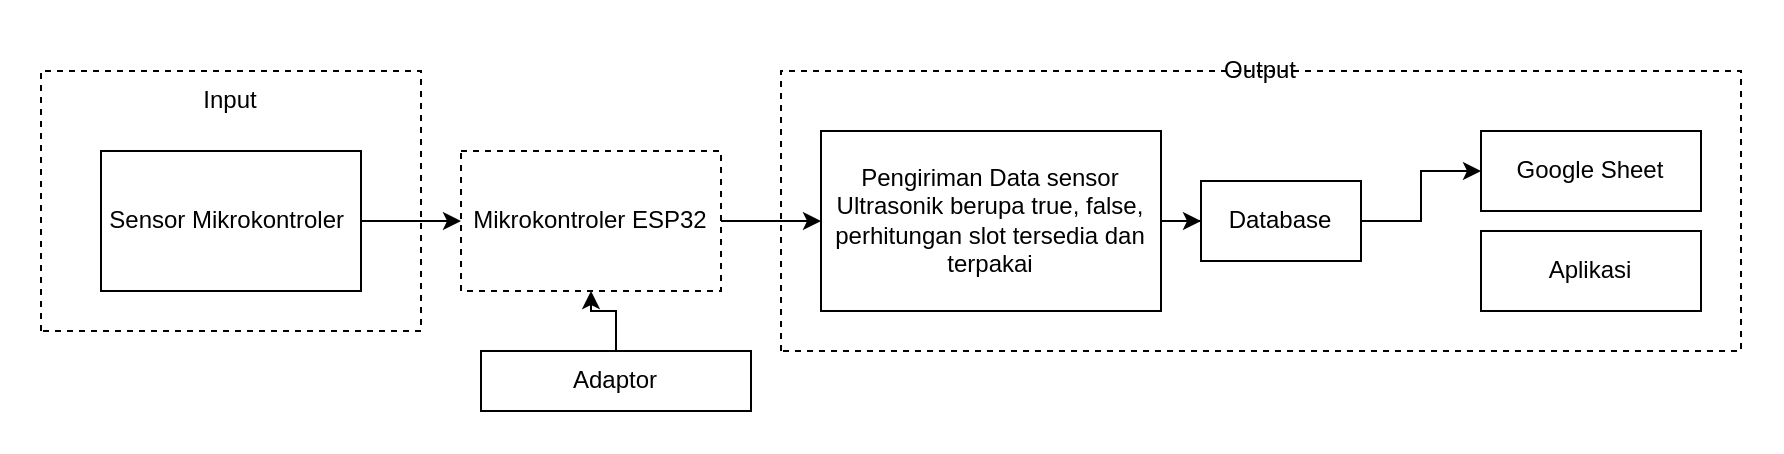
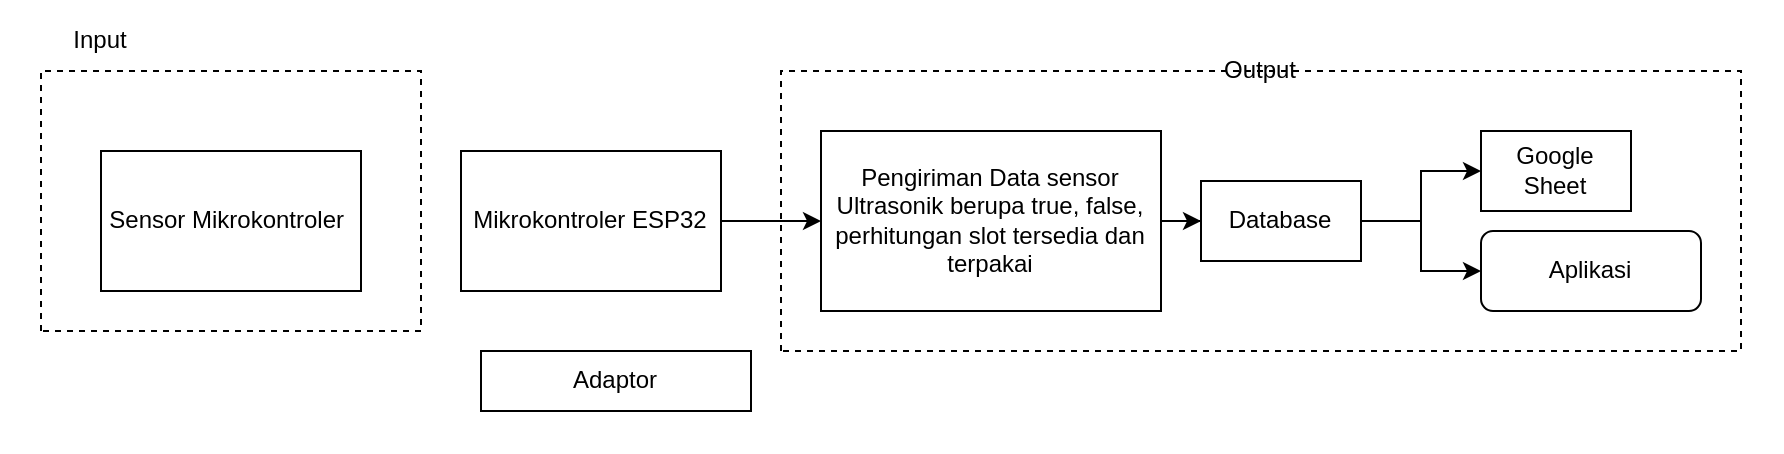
- <mxCell id="11" value="&lt;font color=&quot;#000000&quot;&gt;Input&lt;/font&gt;" style="text;html=1;strokeColor=none;fillColor=none;align=center;verticalAlign=middle;whiteSpace=wrap;rounded=0;fontSize=12;fontFamily=Helvetica;fontColor=default;" parent="1" vertex="1"><mxGeometry x="85" y="35" width="60" height="30" as="geometry" /></mxCell>
+ <mxCell id="11" value="&lt;font color=&quot;#000000&quot;&gt;Input&lt;/font&gt;" style="text;html=1;strokeColor=none;fillColor=none;align=center;verticalAlign=middle;whiteSpace=wrap;rounded=0;fontSize=12;fontFamily=Helvetica;fontColor=default;" parent="1" vertex="1"><mxGeometry x="20" y="5" width="60" height="30" as="geometry" /></mxCell>
- <mxCell id="16" value="&lt;font color=&quot;#000000&quot;&gt;Google Sheet&lt;/font&gt;" style="rounded=0;whiteSpace=wrap;html=1;strokeColor=#000000;fillColor=#ffffff;gradientColor=none;" parent="1" vertex="1"><mxGeometry x="740" y="65" width="110" height="40" as="geometry" /></mxCell>
+ <mxCell id="16" value="&lt;font color=&quot;#000000&quot;&gt;Google Sheet&lt;/font&gt;" style="rounded=0;whiteSpace=wrap;html=1;strokeColor=#000000;fillColor=#ffffff;gradientColor=none;" parent="1" vertex="1"><mxGeometry x="740" y="65" width="75" height="40" as="geometry" /></mxCell>
- <mxCell id="2" value="" style="edgeStyle=orthogonalEdgeStyle;rounded=0;orthogonalLoop=1;jettySize=auto;html=1;fontFamily=Helvetica;fontSize=12;fontColor=default;strokeColor=#000000;" parent="1" source="3" target="5" edge="1"><mxGeometry relative="1" as="geometry" /></mxCell>
- <mxCell id="5" value="&lt;font color=&quot;#000000&quot;&gt;Mikrokontroler ESP32&lt;/font&gt;" style="rounded=0;whiteSpace=wrap;html=1;strokeColor=#000000;fillColor=#ffffff;gradientColor=none;dashed=1;" parent="1" vertex="1"><mxGeometry x="230" y="75" width="130" height="70" as="geometry" /></mxCell>
+ <mxCell id="5" value="&lt;font color=&quot;#000000&quot;&gt;Mikrokontroler ESP32&lt;/font&gt;" style="rounded=0;whiteSpace=wrap;html=1;strokeColor=#000000;fillColor=#ffffff;gradientColor=none;" parent="1" vertex="1"><mxGeometry x="230" y="75" width="130" height="70" as="geometry" /></mxCell>
+ <mxCell id="13" value="" style="edgeStyle=orthogonalEdgeStyle;rounded=0;orthogonalLoop=1;jettySize=auto;html=1;fontFamily=Helvetica;fontSize=12;fontColor=default;strokeColor=#000000;" parent="1" source="15" target="17" edge="1"><mxGeometry relative="1" as="geometry" /></mxCell>
- <mxCell id="17" value="&lt;font color=&quot;#000000&quot;&gt;Aplikasi&lt;/font&gt;" style="rounded=0;whiteSpace=wrap;html=1;strokeColor=#000000;fillColor=#ffffff;gradientColor=none;" parent="1" vertex="1"><mxGeometry x="740" y="115" width="110" height="40" as="geometry" /></mxCell>
+ <mxCell id="17" value="&lt;font color=&quot;#000000&quot;&gt;Aplikasi&lt;/font&gt;" style="whiteSpace=wrap;html=1;strokeColor=#000000;fillColor=#ffffff;gradientColor=none;rounded=1;" parent="1" vertex="1"><mxGeometry x="740" y="115" width="110" height="40" as="geometry" /></mxCell>
- <mxCell id="8" value="" style="edgeStyle=orthogonalEdgeStyle;rounded=0;orthogonalLoop=1;jettySize=auto;html=1;fontFamily=Helvetica;fontSize=12;fontColor=default;strokeColor=#000000;" parent="1" source="9" target="5" edge="1"><mxGeometry relative="1" as="geometry" /></mxCell>
